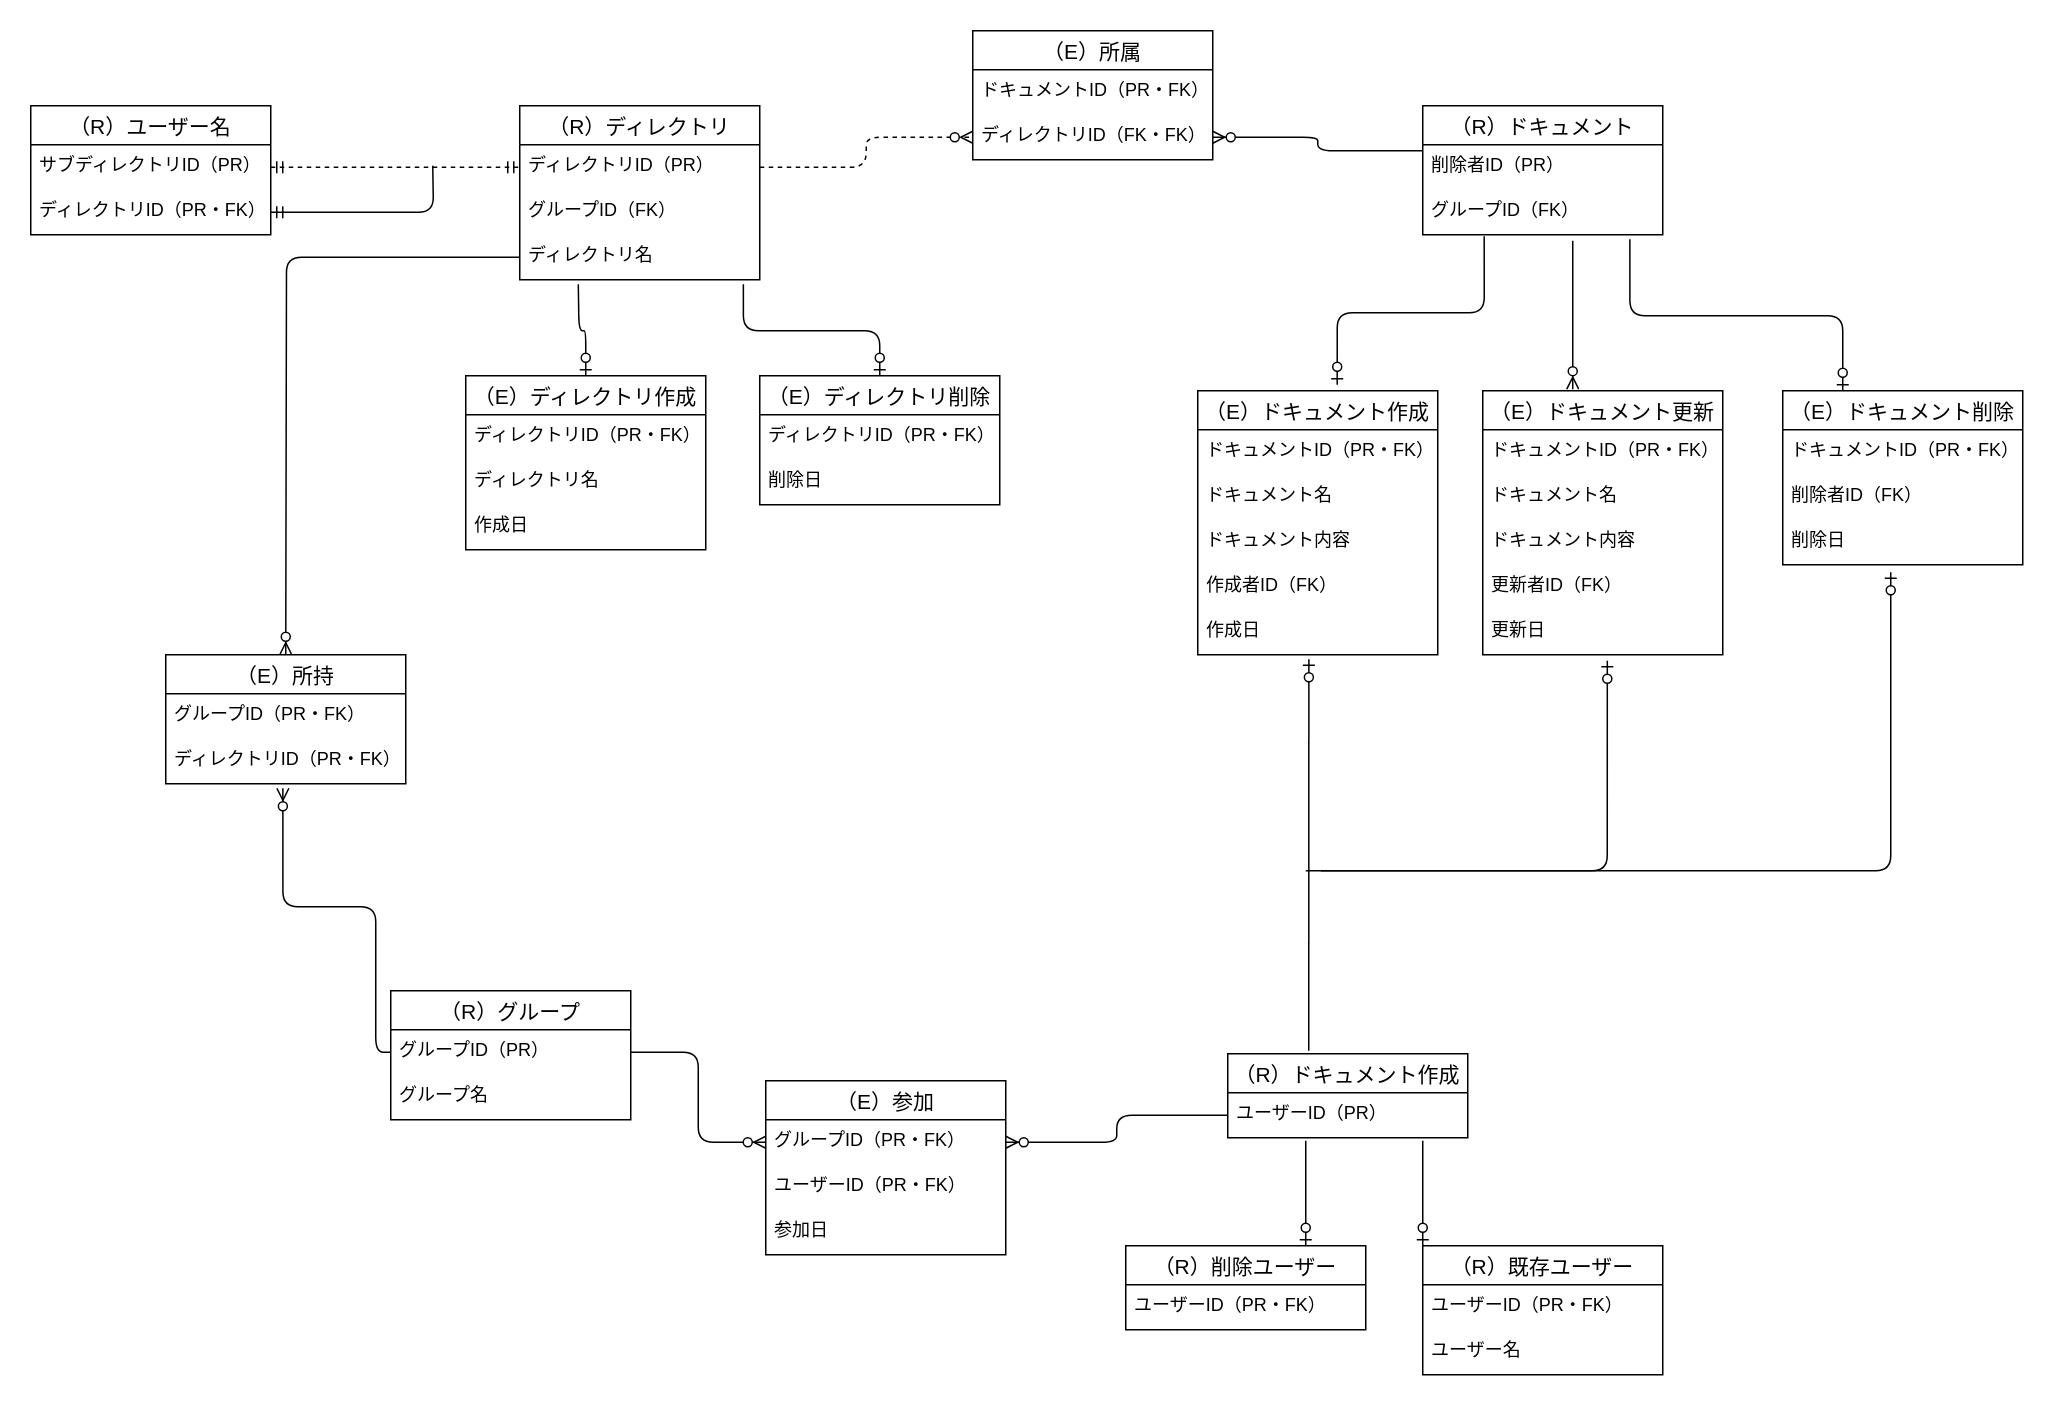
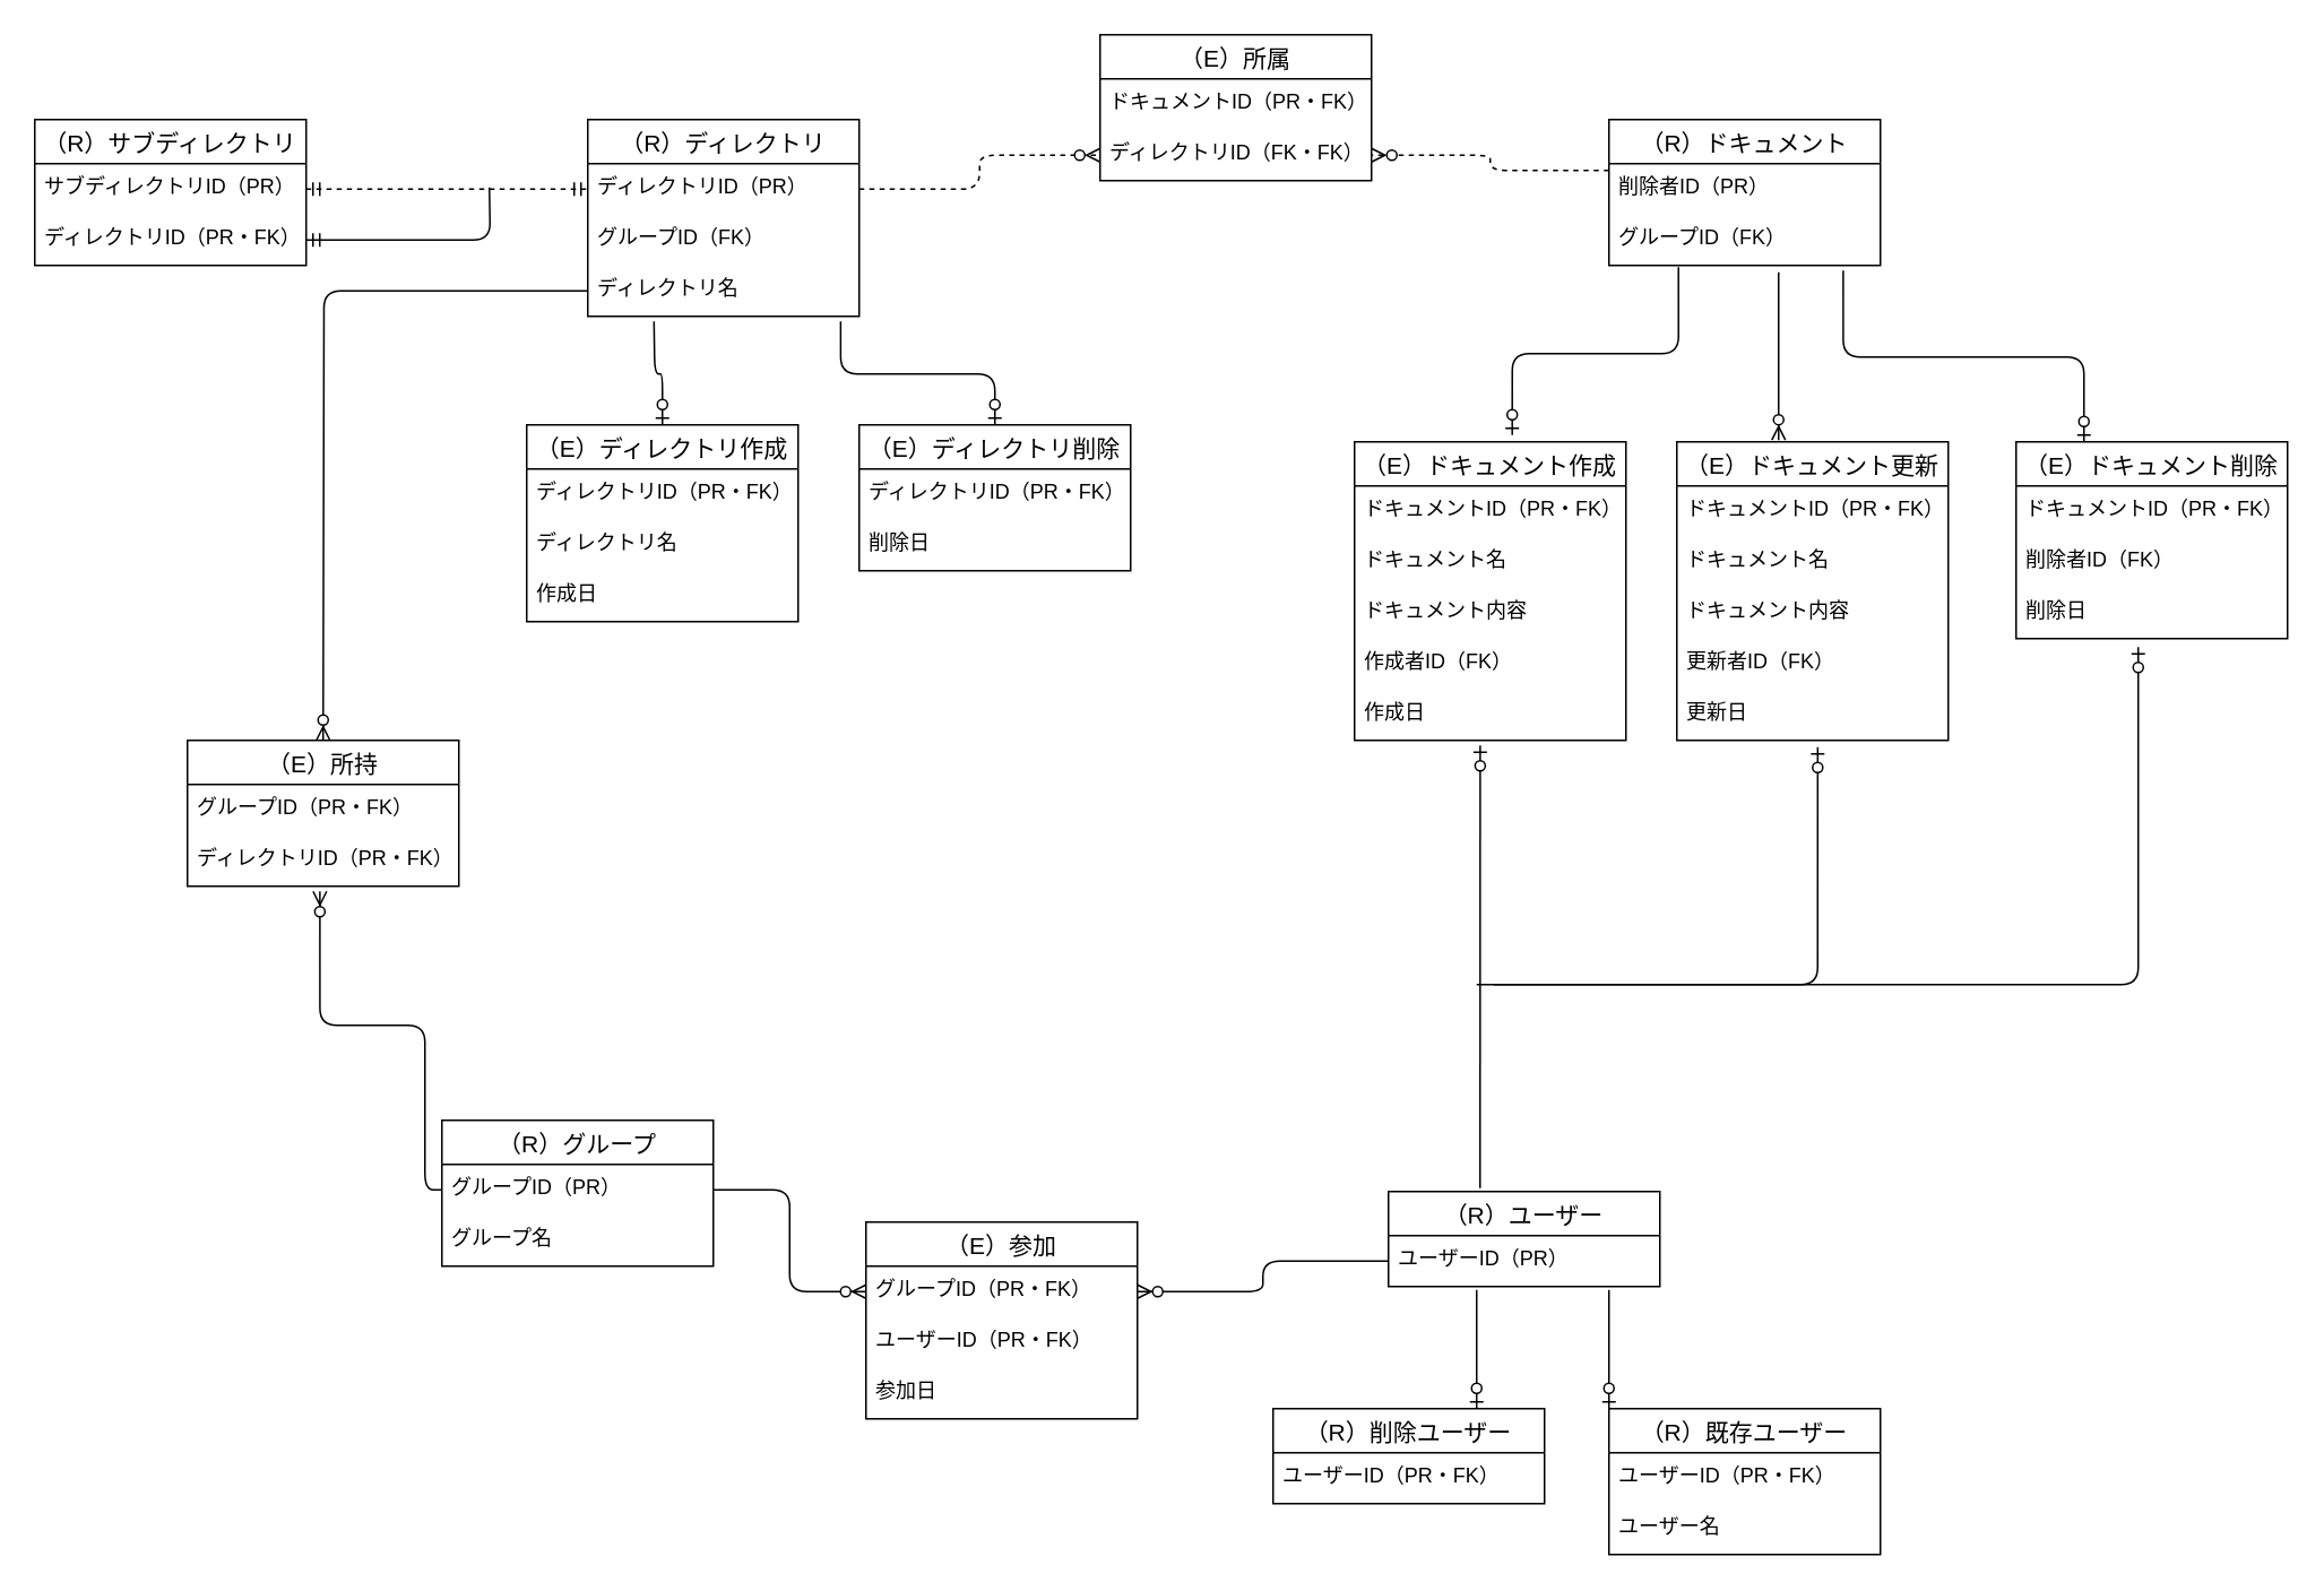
- <mxCell id="17" value="（R）ユーザー名" style="swimlane;fontStyle=0;childLayout=stackLayout;horizontal=1;startSize=26;horizontalStack=0;resizeParent=1;resizeParentMax=0;resizeLast=0;collapsible=1;marginBottom=0;align=center;fontSize=14;" parent="1" vertex="1"><mxGeometry x="20" y="70" width="160" height="86" as="geometry" /></mxCell>
+ <mxCell id="17" value="（R）サブディレクトリ" style="swimlane;fontStyle=0;childLayout=stackLayout;horizontal=1;startSize=26;horizontalStack=0;resizeParent=1;resizeParentMax=0;resizeLast=0;collapsible=1;marginBottom=0;align=center;fontSize=14;" parent="1" vertex="1"><mxGeometry x="20" y="70" width="160" height="86" as="geometry" /></mxCell>
- <mxCell id="53" value="" style="fontSize=12;html=1;endArrow=ERzeroToMany;endFill=1;edgeStyle=orthogonalEdgeStyle;entryX=1;entryY=0.5;entryDx=0;entryDy=0;exitX=0;exitY=0.133;exitDx=0;exitDy=0;exitPerimeter=0;" edge="1" parent="1" source="11" target="45"><mxGeometry width="100" height="100" relative="1" as="geometry"><mxPoint x="608" y="206" as="sourcePoint" /><mxPoint x="750" y="156" as="targetPoint" /></mxGeometry></mxCell>
+ <mxCell id="53" value="" style="fontSize=12;html=1;endArrow=ERzeroToMany;endFill=1;edgeStyle=orthogonalEdgeStyle;entryX=1;entryY=0.5;entryDx=0;entryDy=0;exitX=0;exitY=0.133;exitDx=0;exitDy=0;exitPerimeter=0;dashed=1;" edge="1" parent="1" source="11" target="45"><mxGeometry width="100" height="100" relative="1" as="geometry"><mxPoint x="608" y="206" as="sourcePoint" /><mxPoint x="750" y="156" as="targetPoint" /></mxGeometry></mxCell>
- <mxCell id="56" value="（R）ドキュメント作成" style="swimlane;fontStyle=0;childLayout=stackLayout;horizontal=1;startSize=26;horizontalStack=0;resizeParent=1;resizeParentMax=0;resizeLast=0;collapsible=1;marginBottom=0;align=center;fontSize=14;" parent="1" vertex="1"><mxGeometry x="818" y="702" width="160" height="56" as="geometry" /></mxCell>
+ <mxCell id="56" value="（R）ユーザー" style="swimlane;fontStyle=0;childLayout=stackLayout;horizontal=1;startSize=26;horizontalStack=0;resizeParent=1;resizeParentMax=0;resizeLast=0;collapsible=1;marginBottom=0;align=center;fontSize=14;" parent="1" vertex="1"><mxGeometry x="818" y="702" width="160" height="56" as="geometry" /></mxCell>
